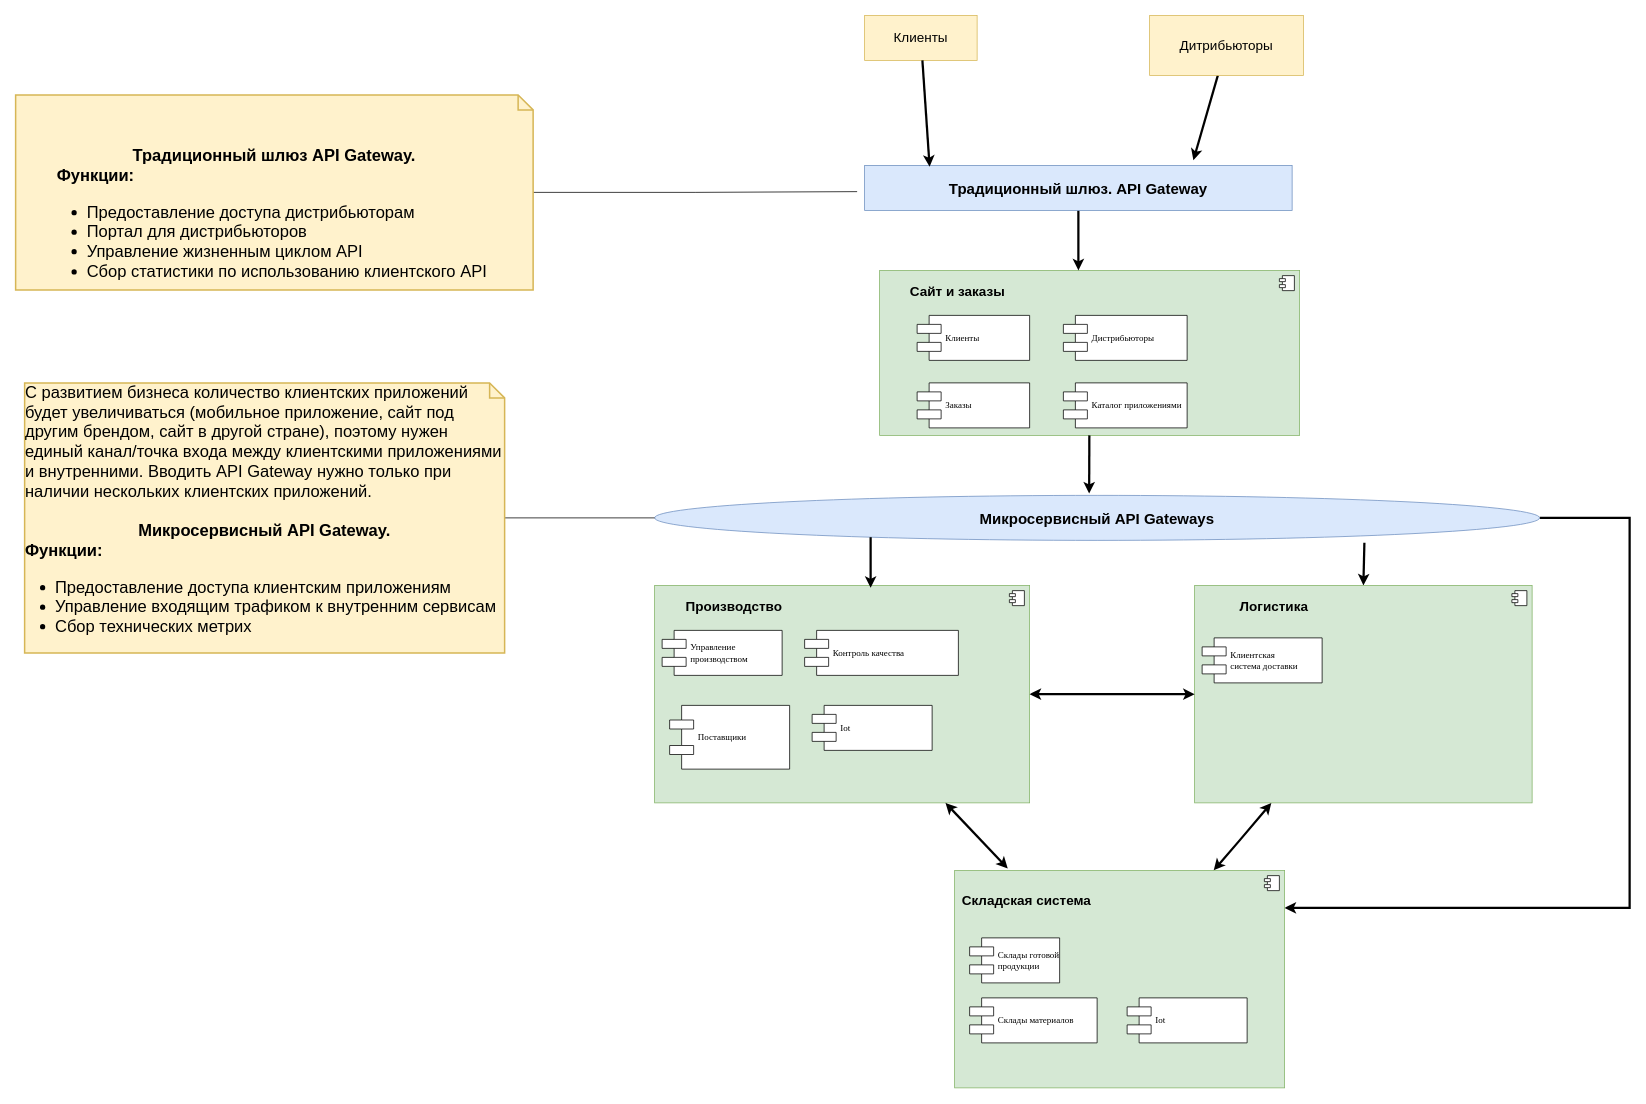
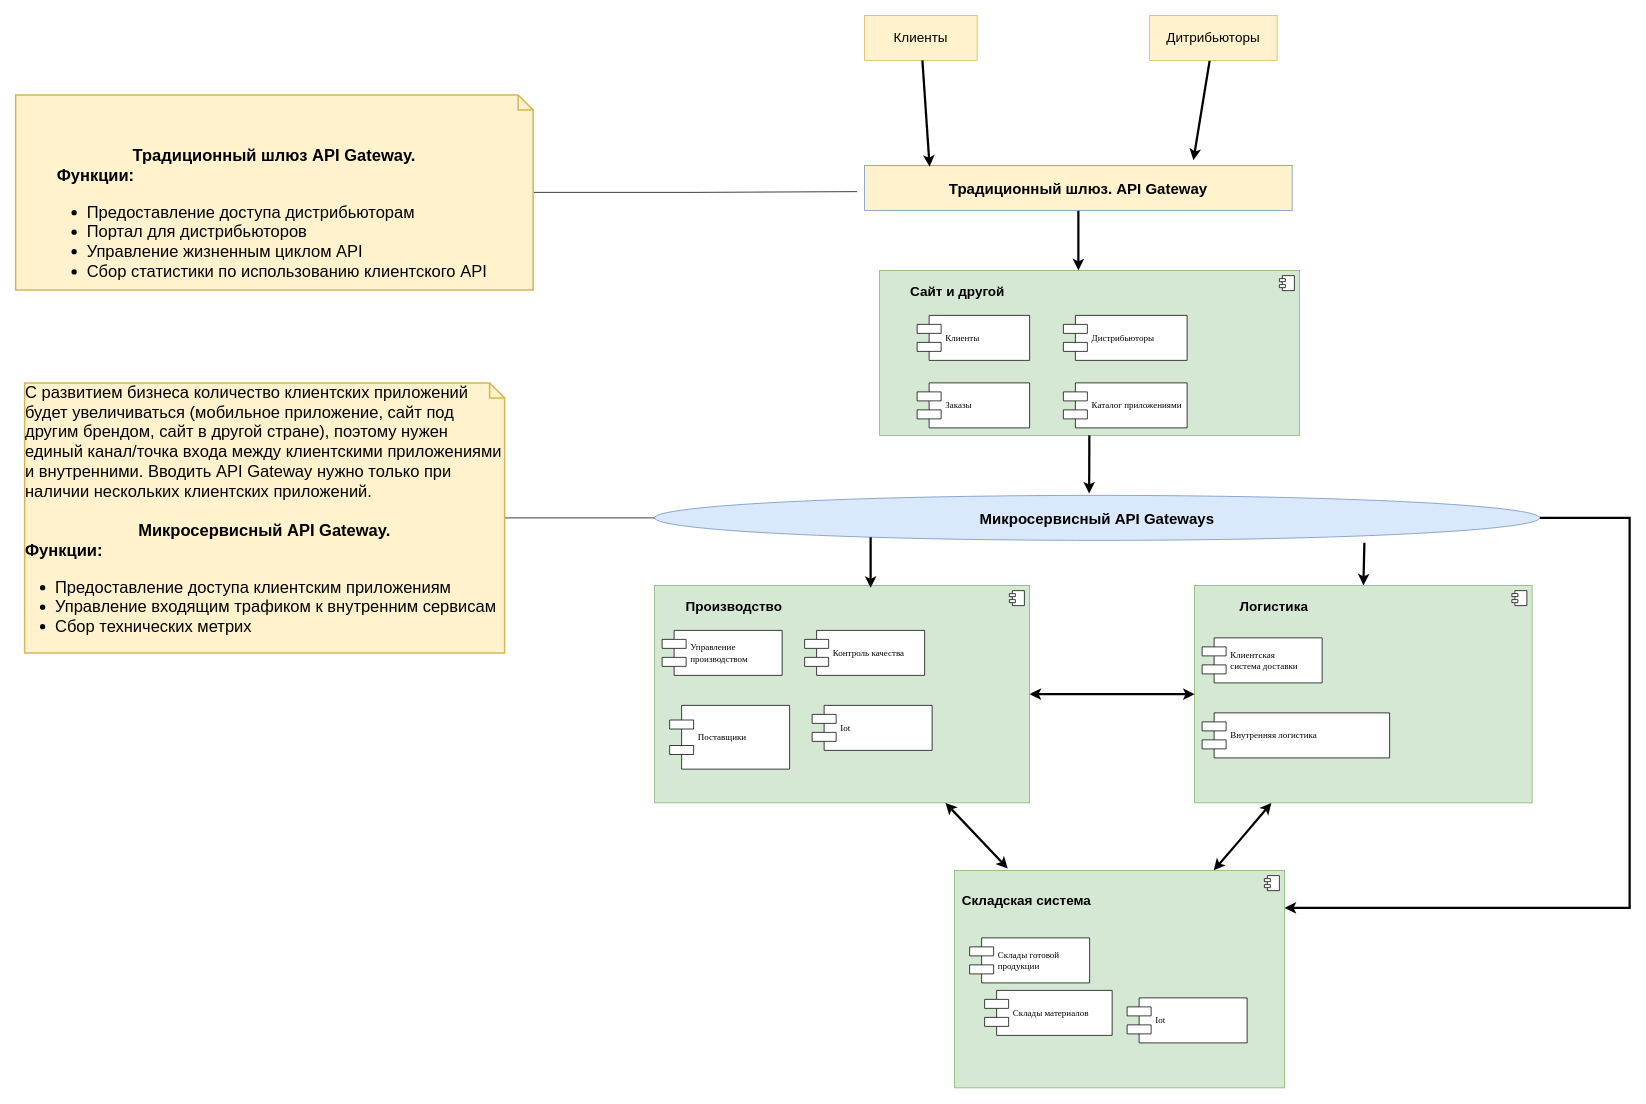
- <mxCell id="12" value="&lt;font style=&quot;font-size: 18px;&quot;&gt;Дитрибьюторы&lt;/font&gt;" style="rounded=0;whiteSpace=wrap;html=1;fillColor=#fff2cc;strokeColor=#d6b656;" vertex="1" parent="1"><mxGeometry x="1532" y="20" width="205" height="80" as="geometry" /></mxCell>
+ <mxCell id="12" value="&lt;font style=&quot;font-size: 18px;&quot;&gt;Дитрибьюторы&lt;/font&gt;" style="rounded=0;whiteSpace=wrap;html=1;fillColor=#fff2cc;strokeColor=#d6b656;" vertex="1" parent="1"><mxGeometry x="1532" y="20" width="170" height="60" as="geometry" /></mxCell>
- <mxCell id="14" value="&lt;font style=&quot;font-size: 20px;&quot;&gt;&lt;b&gt;Традиционный шлюз. API Gateway&lt;/b&gt;&lt;/font&gt;" style="rounded=0;whiteSpace=wrap;html=1;fillColor=#dae8fc;strokeColor=#6c8ebf;" vertex="1" parent="1"><mxGeometry x="1152" y="220" width="570" height="60" as="geometry" /></mxCell>
+ <mxCell id="14" value="&lt;font style=&quot;font-size: 20px;&quot;&gt;&lt;b&gt;Традиционный шлюз. API Gateway&lt;/b&gt;&lt;/font&gt;" style="rounded=0;whiteSpace=wrap;html=1;fillColor=#fff2cc;strokeColor=#6c8ebf;" vertex="1" parent="1"><mxGeometry x="1152" y="220" width="570" height="60" as="geometry" /></mxCell>
- <mxCell id="5" value="&lt;font style=&quot;font-size: 18px;&quot;&gt;&lt;b&gt;Сайт и заказы&lt;/b&gt;&lt;/font&gt;" style="text;html=1;strokeColor=none;fillColor=none;align=center;verticalAlign=middle;whiteSpace=wrap;rounded=0;" vertex="1" parent="2"><mxGeometry x="7.89" y="9.57" width="192.11" height="38.26" as="geometry" /></mxCell>
+ <mxCell id="5" value="&lt;font style=&quot;font-size: 18px;&quot;&gt;&lt;b&gt;Сайт и другой&lt;/b&gt;&lt;/font&gt;" style="text;html=1;strokeColor=none;fillColor=none;align=center;verticalAlign=middle;whiteSpace=wrap;rounded=0;" vertex="1" parent="2"><mxGeometry x="7.89" y="9.57" width="192.11" height="38.26" as="geometry" /></mxCell>
- <mxCell id="22" value="Контроль качества" style="shape=component;align=left;spacingLeft=36;rounded=0;shadow=0;comic=0;labelBackgroundColor=none;strokeWidth=1;fontFamily=Verdana;fontSize=12;html=1;" vertex="1" parent="18"><mxGeometry x="200" y="60" width="205" height="60" as="geometry" /></mxCell>
+ <mxCell id="22" value="Контроль качества" style="shape=component;align=left;spacingLeft=36;rounded=0;shadow=0;comic=0;labelBackgroundColor=none;strokeWidth=1;fontFamily=Verdana;fontSize=12;html=1;" vertex="1" parent="18"><mxGeometry x="200" y="60" width="160" height="60" as="geometry" /></mxCell>
+ <mxCell id="38" value="Внутренняя логистика" style="shape=component;align=left;spacingLeft=36;rounded=0;shadow=0;comic=0;labelBackgroundColor=none;strokeWidth=1;fontFamily=Verdana;fontSize=12;html=1;" vertex="1" parent="33"><mxGeometry x="10" y="170" width="250" height="60" as="geometry" /></mxCell>
- <mxCell id="29" value="Склады готовой&amp;nbsp;&lt;br&gt;продукции" style="shape=component;align=left;spacingLeft=36;rounded=0;shadow=0;comic=0;labelBackgroundColor=none;strokeWidth=1;fontFamily=Verdana;fontSize=12;html=1;" vertex="1" parent="26"><mxGeometry x="20" y="90" width="120" height="60" as="geometry" /></mxCell>
+ <mxCell id="29" value="Склады готовой&amp;nbsp;&lt;br&gt;продукции" style="shape=component;align=left;spacingLeft=36;rounded=0;shadow=0;comic=0;labelBackgroundColor=none;strokeWidth=1;fontFamily=Verdana;fontSize=12;html=1;" vertex="1" parent="26"><mxGeometry x="20" y="90" width="160" height="60" as="geometry" /></mxCell>
- <mxCell id="31" value="Склады материалов" style="shape=component;align=left;spacingLeft=36;rounded=0;shadow=0;comic=0;labelBackgroundColor=none;strokeWidth=1;fontFamily=Verdana;fontSize=12;html=1;" vertex="1" parent="26"><mxGeometry x="20" y="170" width="170" height="60" as="geometry" /></mxCell>
+ <mxCell id="31" value="Склады материалов" style="shape=component;align=left;spacingLeft=36;rounded=0;shadow=0;comic=0;labelBackgroundColor=none;strokeWidth=1;fontFamily=Verdana;fontSize=12;html=1;" vertex="1" parent="26"><mxGeometry x="40" y="160" width="170" height="60" as="geometry" /></mxCell>
